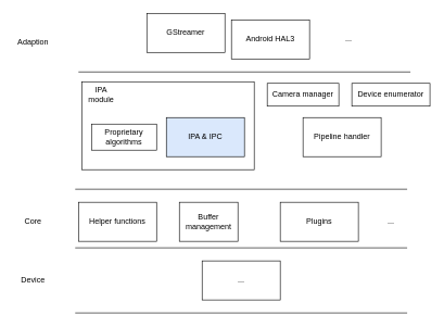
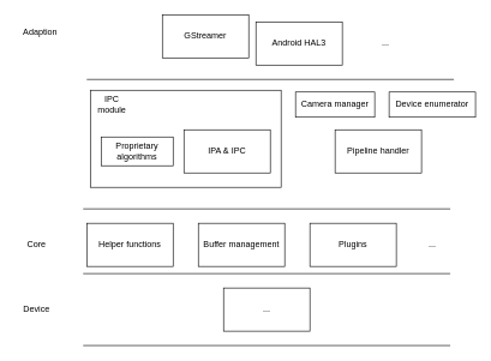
- <mxCell id="4" value="&lt;div&gt;Adaption&lt;/div&gt;" style="text;html=1;align=center;verticalAlign=middle;resizable=0;points=[];autosize=1;strokeColor=none;fillColor=none;" vertex="1" parent="1"><mxGeometry x="15" y="50" width="70" height="30" as="geometry" /></mxCell>
+ <mxCell id="4" value="&lt;div&gt;Adaption&lt;/div&gt;" style="text;html=1;align=center;verticalAlign=middle;resizable=0;points=[];autosize=1;strokeColor=none;fillColor=none;" vertex="1" parent="1"><mxGeometry x="20" y="30" width="70" height="30" as="geometry" /></mxCell>
- <mxCell id="10" value="IPA module" style="text;html=1;align=center;verticalAlign=middle;whiteSpace=wrap;rounded=0;" vertex="1" parent="1"><mxGeometry x="125" y="130" width="60" height="30" as="geometry" /></mxCell>
+ <mxCell id="10" value="IPC module" style="text;html=1;align=center;verticalAlign=middle;whiteSpace=wrap;rounded=0;" vertex="1" parent="1"><mxGeometry x="125" y="130" width="60" height="30" as="geometry" /></mxCell>
- <mxCell id="13" value="&lt;div&gt;IPA &amp;amp; IPC&lt;/div&gt;" style="whiteSpace=wrap;html=1;fillColor=#dae8fc;" vertex="1" parent="1"><mxGeometry x="255" y="180" width="120" height="60" as="geometry" /></mxCell>
+ <mxCell id="13" value="&lt;div&gt;IPA &amp;amp; IPC&lt;/div&gt;" style="whiteSpace=wrap;html=1;" vertex="1" parent="1"><mxGeometry x="255" y="180" width="120" height="60" as="geometry" /></mxCell>
- <mxCell id="20" value="Buffer management" style="whiteSpace=wrap;html=1;" vertex="1" parent="1"><mxGeometry x="275" y="310" width="90" height="60" as="geometry" /></mxCell>
+ <mxCell id="20" value="Buffer management" style="whiteSpace=wrap;html=1;" vertex="1" parent="1"><mxGeometry x="275" y="310" width="120" height="60" as="geometry" /></mxCell>
